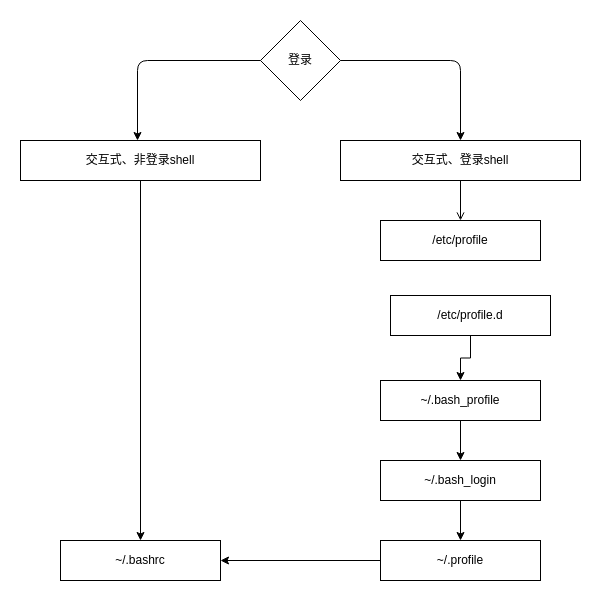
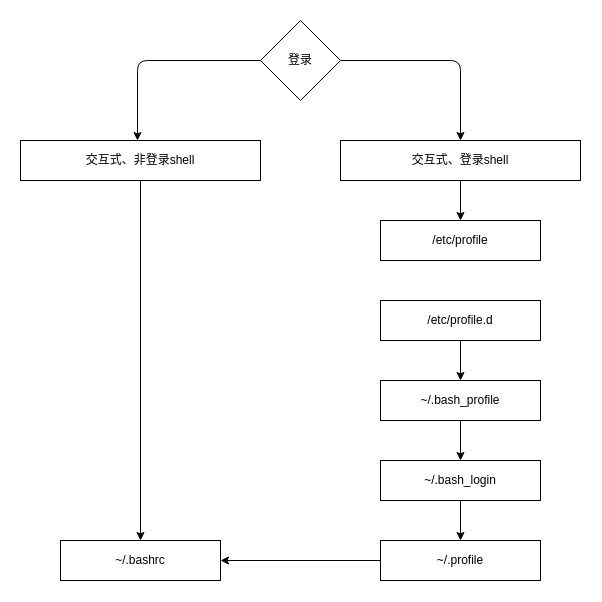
- <mxCell id="6" value="" style="edgeStyle=orthogonalEdgeStyle;rounded=0;orthogonalLoop=1;jettySize=auto;html=1;endArrow=open;" edge="1" parent="1" source="7" target="9"><mxGeometry relative="1" as="geometry" /></mxCell>
+ <mxCell id="6" value="" style="edgeStyle=orthogonalEdgeStyle;rounded=0;orthogonalLoop=1;jettySize=auto;html=1;" edge="1" parent="1" source="7" target="9"><mxGeometry relative="1" as="geometry" /></mxCell>
- <mxCell id="11" value="/etc/profile.d" style="whiteSpace=wrap;html=1;rounded=0;" vertex="1" parent="1"><mxGeometry x="390" y="295" width="160" height="40" as="geometry" /></mxCell>
+ <mxCell id="11" value="/etc/profile.d" style="whiteSpace=wrap;html=1;rounded=0;" vertex="1" parent="1"><mxGeometry x="380" y="300" width="160" height="40" as="geometry" /></mxCell>
